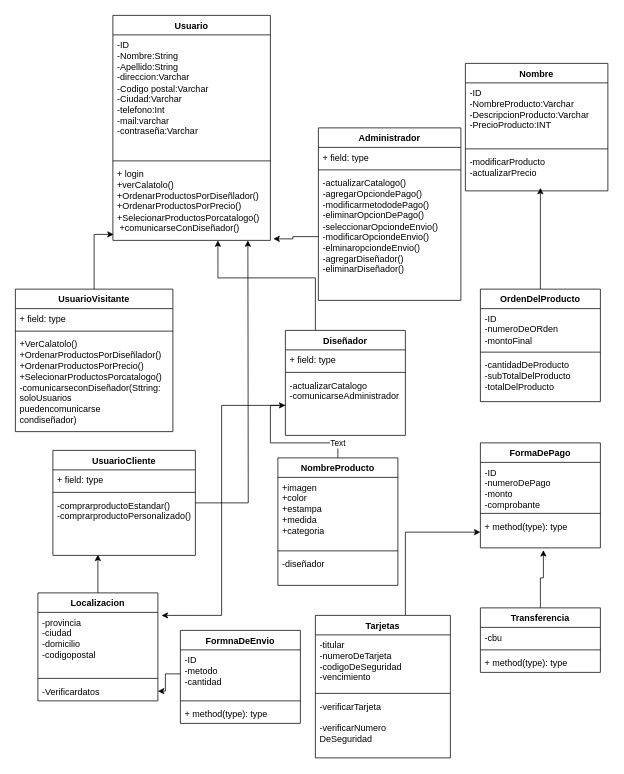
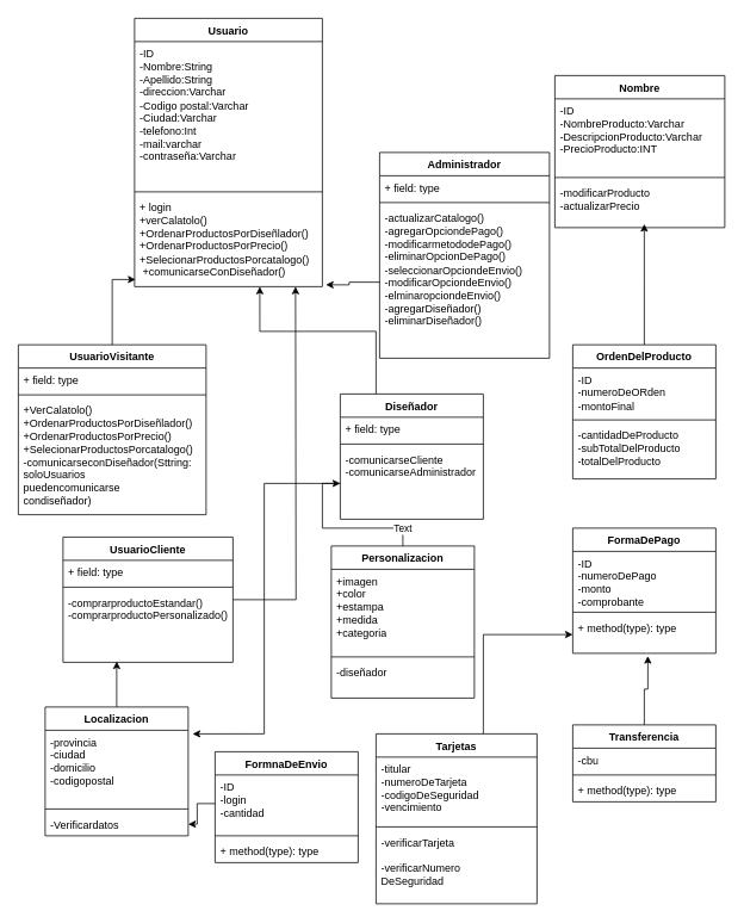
- <mxCell id="25" value="-actualizarCatalogo&lt;br style=&quot;font-family: Helvetica, Arial, sans-serif; font-variant-ligatures: none; background-color: rgb(255, 255, 255);&quot;&gt;&lt;span style=&quot;font-family: Helvetica, Arial, sans-serif; font-variant-ligatures: none; background-color: rgb(255, 255, 255);&quot;&gt;-comunicarseAdministrador&lt;/span&gt;" style="text;strokeColor=none;fillColor=none;align=left;verticalAlign=top;spacingLeft=4;spacingRight=4;overflow=hidden;rotatable=0;points=[[0,0.5],[1,0.5]];portConstraint=eastwest;whiteSpace=wrap;html=1;" vertex="1" parent="22"><mxGeometry y="60" width="160" height="80" as="geometry" /></mxCell>
+ <mxCell id="25" value="-comunicarseCliente&lt;br style=&quot;font-family: Helvetica, Arial, sans-serif; font-variant-ligatures: none; background-color: rgb(255, 255, 255);&quot;&gt;&lt;span style=&quot;font-family: Helvetica, Arial, sans-serif; font-variant-ligatures: none; background-color: rgb(255, 255, 255);&quot;&gt;-comunicarseAdministrador&lt;/span&gt;" style="text;strokeColor=none;fillColor=none;align=left;verticalAlign=top;spacingLeft=4;spacingRight=4;overflow=hidden;rotatable=0;points=[[0,0.5],[1,0.5]];portConstraint=eastwest;whiteSpace=wrap;html=1;" vertex="1" parent="22"><mxGeometry y="60" width="160" height="80" as="geometry" /></mxCell>
- <mxCell id="32" value="NombreProducto" style="swimlane;fontStyle=1;align=center;verticalAlign=top;childLayout=stackLayout;horizontal=1;startSize=26;horizontalStack=0;resizeParent=1;resizeParentMax=0;resizeLast=0;collapsible=1;marginBottom=0;whiteSpace=wrap;html=1;" vertex="1" parent="1"><mxGeometry x="370" y="610" width="160" height="170" as="geometry" /></mxCell>
+ <mxCell id="32" value="Personalizacion" style="swimlane;fontStyle=1;align=center;verticalAlign=top;childLayout=stackLayout;horizontal=1;startSize=26;horizontalStack=0;resizeParent=1;resizeParentMax=0;resizeLast=0;collapsible=1;marginBottom=0;whiteSpace=wrap;html=1;" vertex="1" parent="1"><mxGeometry x="370" y="610" width="160" height="170" as="geometry" /></mxCell>
- <mxCell id="56" value="-ID&lt;br&gt;-metodo&lt;br&gt;-cantidad" style="text;strokeColor=none;fillColor=none;align=left;verticalAlign=top;spacingLeft=4;spacingRight=4;overflow=hidden;rotatable=0;points=[[0,0.5],[1,0.5]];portConstraint=eastwest;whiteSpace=wrap;html=1;" vertex="1" parent="55"><mxGeometry y="26" width="160" height="64" as="geometry" /></mxCell>
+ <mxCell id="56" value="-ID&lt;br&gt;-login&lt;br&gt;-cantidad" style="text;strokeColor=none;fillColor=none;align=left;verticalAlign=top;spacingLeft=4;spacingRight=4;overflow=hidden;rotatable=0;points=[[0,0.5],[1,0.5]];portConstraint=eastwest;whiteSpace=wrap;html=1;" vertex="1" parent="55"><mxGeometry y="26" width="160" height="64" as="geometry" /></mxCell>
